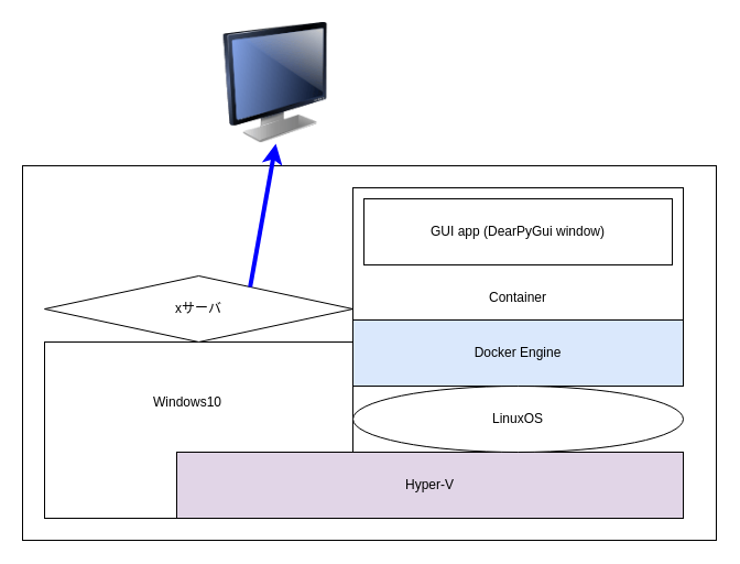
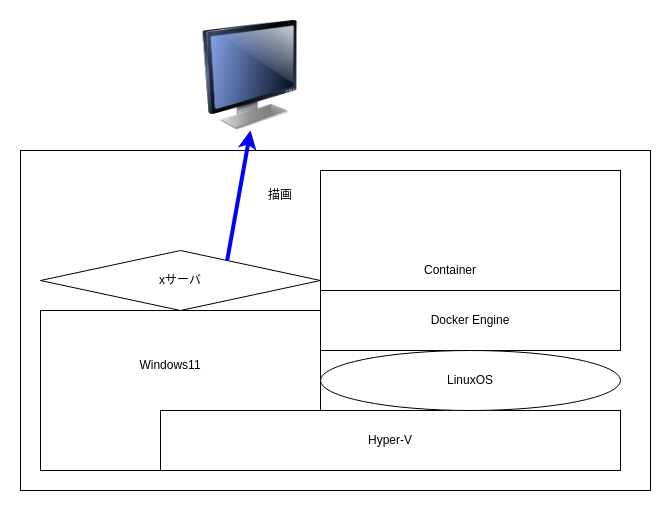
+ <mxCell id="14" value="描画" style="text;html=1;strokeColor=none;fillColor=none;align=center;verticalAlign=middle;whiteSpace=wrap;rounded=0;" vertex="1" parent="1"><mxGeometry x="250" y="180" width="60" height="30" as="geometry" /></mxCell>
- <mxCell id="10" value="GUI app (DearPyGui window)" style="rounded=0;whiteSpace=wrap;html=1;" vertex="1" parent="1"><mxGeometry x="330" y="180" width="280" height="60" as="geometry" /></mxCell>
- <mxCell id="9" value="&lt;span style=&quot;text-align: left&quot;&gt;Container&lt;/span&gt;" style="text;html=1;strokeColor=none;fillColor=none;align=center;verticalAlign=middle;whiteSpace=wrap;rounded=0;" vertex="1" parent="1"><mxGeometry x="440" y="260" width="60" height="20" as="geometry" /></mxCell>
+ <mxCell id="9" value="&lt;span style=&quot;text-align: left&quot;&gt;Container&lt;/span&gt;" style="text;html=1;strokeColor=none;fillColor=none;align=center;verticalAlign=middle;whiteSpace=wrap;rounded=0;" vertex="1" parent="1"><mxGeometry x="420" y="260" width="60" height="20" as="geometry" /></mxCell>
- <mxCell id="4" value="Docker Engine" style="rounded=0;whiteSpace=wrap;html=1;fillColor=#dae8fc;" vertex="1" parent="1"><mxGeometry x="320" y="290" width="300" height="60" as="geometry" /></mxCell>
+ <mxCell id="4" value="Docker Engine" style="rounded=0;whiteSpace=wrap;html=1;" vertex="1" parent="1"><mxGeometry x="320" y="290" width="300" height="60" as="geometry" /></mxCell>
- <mxCell id="7" value="Windows10" style="text;html=1;strokeColor=none;fillColor=none;align=center;verticalAlign=middle;whiteSpace=wrap;rounded=0;" vertex="1" parent="1"><mxGeometry x="140" y="350" width="60" height="30" as="geometry" /></mxCell>
+ <mxCell id="7" value="Windows11" style="text;html=1;strokeColor=none;fillColor=none;align=center;verticalAlign=middle;whiteSpace=wrap;rounded=0;" vertex="1" parent="1"><mxGeometry x="140" y="350" width="60" height="30" as="geometry" /></mxCell>
- <mxCell id="5" value="Hyper-V" style="rounded=0;whiteSpace=wrap;html=1;fillColor=#e1d5e7;" vertex="1" parent="1"><mxGeometry x="160" y="410" width="460" height="60" as="geometry" /></mxCell>
+ <mxCell id="5" value="Hyper-V" style="rounded=0;whiteSpace=wrap;html=1;" vertex="1" parent="1"><mxGeometry x="160" y="410" width="460" height="60" as="geometry" /></mxCell>
